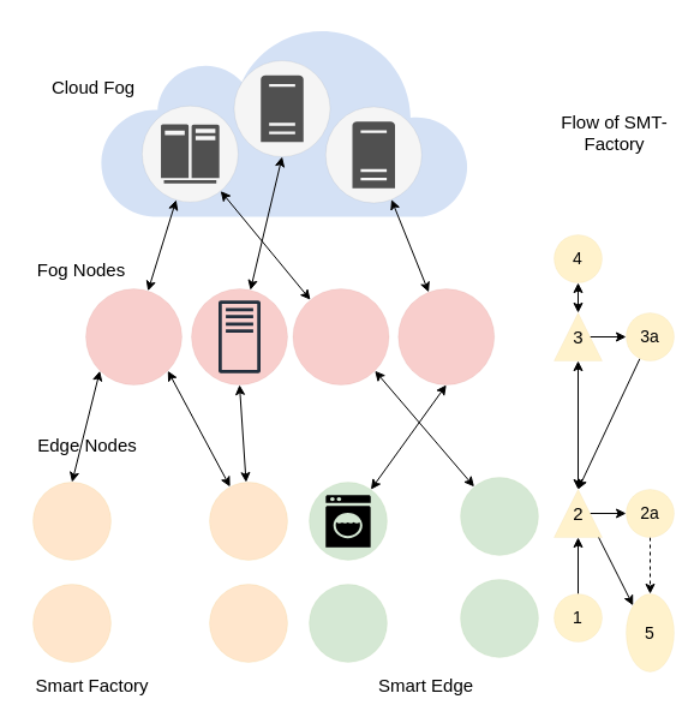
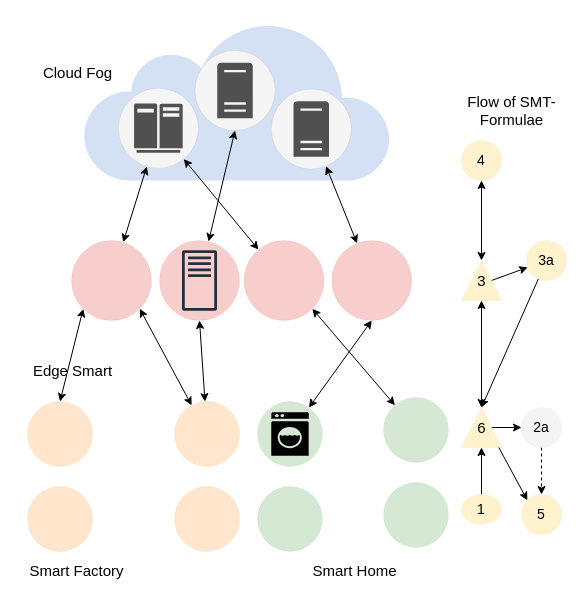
- <mxCell id="69" value="Flow of SMT-&lt;br&gt;Factory" style="text;html=1;align=center;verticalAlign=middle;resizable=0;points=[];autosize=1;strokeColor=none;fillColor=none;fontSize=15;" vertex="1" parent="1"><mxGeometry x="461" y="90" width="100" height="40" as="geometry" /></mxCell>
+ <mxCell id="69" value="Flow of SMT-&lt;br&gt;Formulae" style="text;html=1;align=center;verticalAlign=middle;resizable=0;points=[];autosize=1;strokeColor=none;fillColor=none;fontSize=15;" vertex="1" parent="1"><mxGeometry x="461" y="90" width="100" height="40" as="geometry" /></mxCell>
- <mxCell id="61" value="4" style="ellipse;whiteSpace=wrap;html=1;aspect=fixed;strokeWidth=0;fillColor=#fff2cc;strokeColor=#d6b656;fontSize=14;" vertex="1" parent="1"><mxGeometry x="461" y="195" width="40" height="40" as="geometry" /></mxCell>
+ <mxCell id="61" value="4" style="ellipse;whiteSpace=wrap;html=1;aspect=fixed;strokeWidth=0;fillColor=#fff2cc;strokeColor=#d6b656;fontSize=14;" vertex="1" parent="1"><mxGeometry x="461" y="140" width="40" height="40" as="geometry" /></mxCell>
- <mxCell id="47" value="Fog Nodes" style="text;html=1;align=center;verticalAlign=middle;resizable=0;points=[];autosize=1;strokeColor=none;fillColor=none;fontSize=15;" vertex="1" parent="1"><mxGeometry x="22" y="213.5" width="90" height="20" as="geometry" /></mxCell>
- <mxCell id="54" value="3a" style="ellipse;whiteSpace=wrap;html=1;aspect=fixed;strokeWidth=0;fillColor=#fff2cc;strokeColor=#d6b656;fontSize=14;" vertex="1" parent="1"><mxGeometry x="521" y="260" width="40" height="40" as="geometry" /></mxCell>
+ <mxCell id="54" value="3a" style="ellipse;whiteSpace=wrap;html=1;aspect=fixed;strokeWidth=0;fillColor=#fff2cc;strokeColor=#d6b656;fontSize=14;" vertex="1" parent="1"><mxGeometry x="526" y="240" width="40" height="40" as="geometry" /></mxCell>
- <mxCell id="48" value="Edge Nodes" style="text;html=1;align=center;verticalAlign=middle;resizable=0;points=[];autosize=1;strokeColor=none;fillColor=none;fontSize=15;" vertex="1" parent="1"><mxGeometry x="22" y="360" width="100" height="20" as="geometry" /></mxCell>
+ <mxCell id="48" value="Edge Smart" style="text;html=1;align=center;verticalAlign=middle;resizable=0;points=[];autosize=1;strokeColor=none;fillColor=none;fontSize=15;" vertex="1" parent="1"><mxGeometry x="22" y="360" width="100" height="20" as="geometry" /></mxCell>
- <mxCell id="65" value="2" style="text;html=1;align=center;verticalAlign=middle;resizable=0;points=[];autosize=1;strokeColor=none;fillColor=none;fontSize=15;" vertex="1" parent="1"><mxGeometry x="471" y="417" width="20" height="20" as="geometry" /></mxCell>
+ <mxCell id="65" value="6" style="text;html=1;align=center;verticalAlign=middle;resizable=0;points=[];autosize=1;strokeColor=none;fillColor=none;fontSize=15;" vertex="1" parent="1"><mxGeometry x="471" y="417" width="20" height="20" as="geometry" /></mxCell>
- <mxCell id="62" value="2a" style="ellipse;whiteSpace=wrap;html=1;aspect=fixed;strokeWidth=0;fillColor=#fff2cc;strokeColor=#d6b656;fontSize=14;" vertex="1" parent="1"><mxGeometry x="521" y="407" width="40" height="40" as="geometry" /></mxCell>
+ <mxCell id="62" value="2a" style="ellipse;whiteSpace=wrap;html=1;aspect=fixed;strokeWidth=0;fillColor=#f5f5f5;strokeColor=#d6b656;fontSize=14;" vertex="1" parent="1"><mxGeometry x="521" y="407" width="40" height="40" as="geometry" /></mxCell>
- <mxCell id="46" value="1" style="ellipse;whiteSpace=wrap;html=1;aspect=fixed;strokeWidth=0;fillColor=#fff2cc;strokeColor=#d6b656;fontSize=14;" vertex="1" parent="1"><mxGeometry x="461" y="494" width="40" height="40" as="geometry" /></mxCell>
+ <mxCell id="46" value="1" style="ellipse;whiteSpace=wrap;html=1;aspect=fixed;strokeWidth=0;fillColor=#fff2cc;strokeColor=#d6b656;fontSize=14;" vertex="1" parent="1"><mxGeometry x="461" y="494" width="40" height="30" as="geometry" /></mxCell>
- <mxCell id="55" value="5" style="ellipse;whiteSpace=wrap;html=1;aspect=fixed;strokeWidth=0;fillColor=#fff2cc;strokeColor=#d6b656;fontSize=14;" vertex="1" parent="1"><mxGeometry x="521" y="494" width="40" height="65" as="geometry" /></mxCell>
+ <mxCell id="55" value="5" style="ellipse;whiteSpace=wrap;html=1;aspect=fixed;strokeWidth=0;fillColor=#fff2cc;strokeColor=#d6b656;fontSize=14;" vertex="1" parent="1"><mxGeometry x="521" y="494" width="40" height="40" as="geometry" /></mxCell>
- <mxCell id="68" value="Smart Edge" style="text;html=1;align=center;verticalAlign=middle;resizable=0;points=[];autosize=1;strokeColor=none;fillColor=none;fontSize=15;" vertex="1" parent="1"><mxGeometry x="304" y="560" width="100" height="20" as="geometry" /></mxCell>
+ <mxCell id="68" value="Smart Home" style="text;html=1;align=center;verticalAlign=middle;resizable=0;points=[];autosize=1;strokeColor=none;fillColor=none;fontSize=15;" vertex="1" parent="1"><mxGeometry x="304" y="560" width="100" height="20" as="geometry" /></mxCell>
